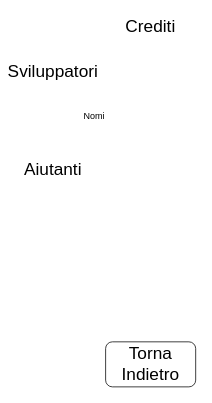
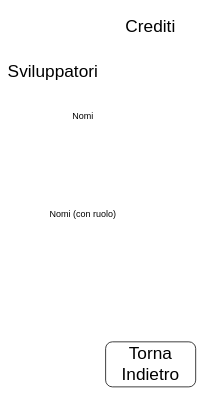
- <mxCell id="5" value="Nomi" style="text;html=1;strokeColor=none;fillColor=none;align=center;verticalAlign=middle;whiteSpace=wrap;rounded=0;" vertex="1" parent="1"><mxGeometry x="95" y="140" width="60" height="30" as="geometry" /></mxCell>
+ <mxCell id="5" value="Nomi" style="text;html=1;strokeColor=none;fillColor=none;align=center;verticalAlign=middle;whiteSpace=wrap;rounded=0;" vertex="1" parent="1"><mxGeometry x="80" y="140" width="60" height="30" as="geometry" /></mxCell>
- <mxCell id="4" value="Aiutanti" style="text;html=1;strokeColor=none;fillColor=none;align=center;verticalAlign=middle;whiteSpace=wrap;rounded=0;fontSize=23;" vertex="1" parent="1"><mxGeometry x="20" y="210" width="100" height="30" as="geometry" /></mxCell>
+ <mxCell id="6" value="Nomi (con ruolo)" style="text;html=1;strokeColor=none;fillColor=none;align=center;verticalAlign=middle;whiteSpace=wrap;rounded=0;" vertex="1" parent="1"><mxGeometry x="60" y="270" width="100" height="30" as="geometry" /></mxCell>
